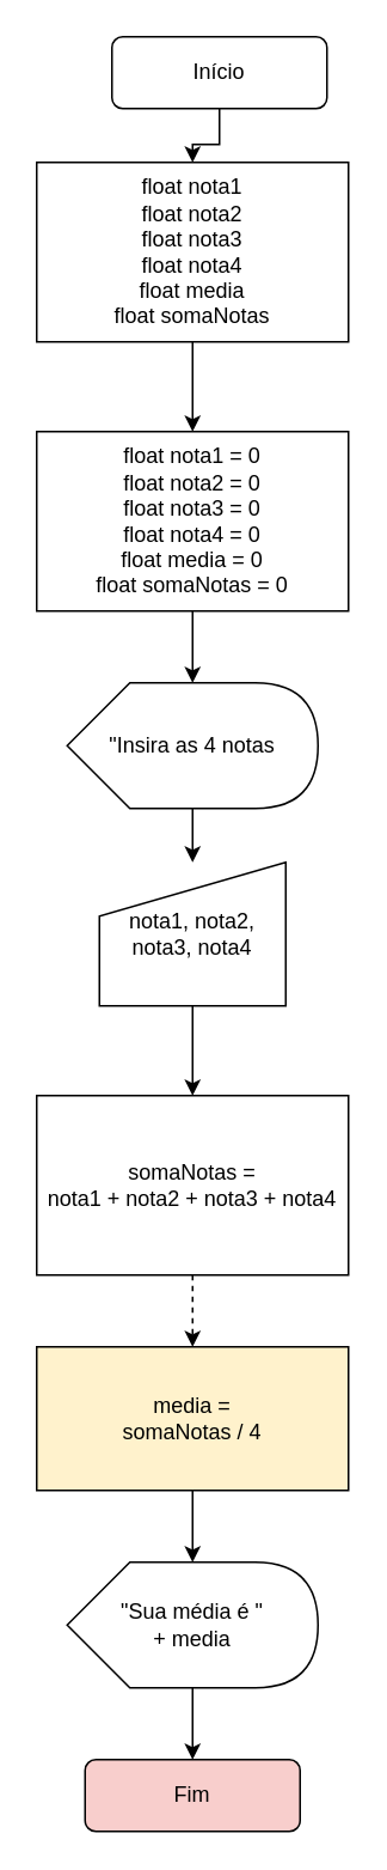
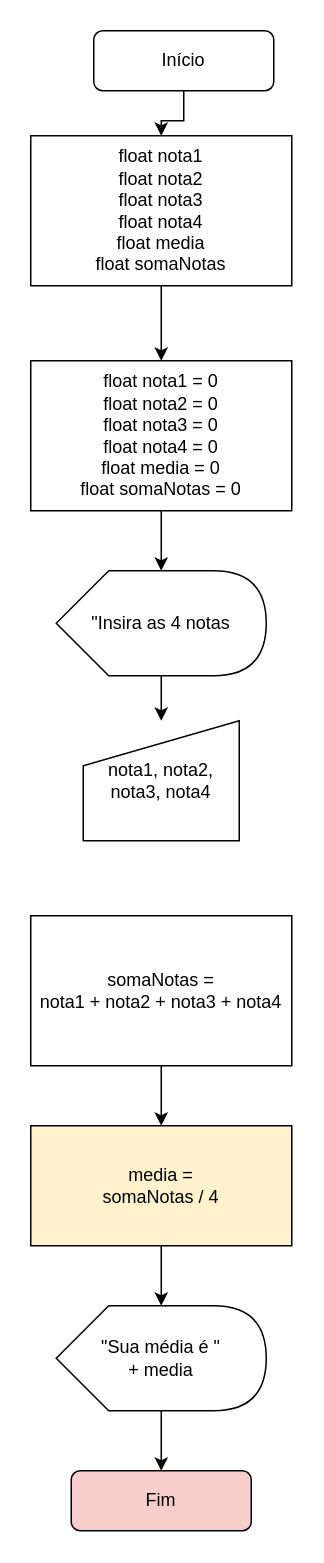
- <mxCell id="7" style="edgeStyle=orthogonalEdgeStyle;rounded=0;orthogonalLoop=1;jettySize=auto;html=1;entryX=0.5;entryY=0;entryDx=0;entryDy=0;" edge="1" parent="1" source="8" target="14"><mxGeometry relative="1" as="geometry" /></mxCell>
- <mxCell id="13" style="edgeStyle=orthogonalEdgeStyle;rounded=0;orthogonalLoop=1;jettySize=auto;html=1;entryX=0.5;entryY=0;entryDx=0;entryDy=0;dashed=1;" edge="1" parent="1" source="14" target="16"><mxGeometry relative="1" as="geometry" /></mxCell>
+ <mxCell id="13" style="edgeStyle=orthogonalEdgeStyle;rounded=0;orthogonalLoop=1;jettySize=auto;html=1;entryX=0.5;entryY=0;entryDx=0;entryDy=0;" edge="1" parent="1" source="14" target="16"><mxGeometry relative="1" as="geometry" /></mxCell>
